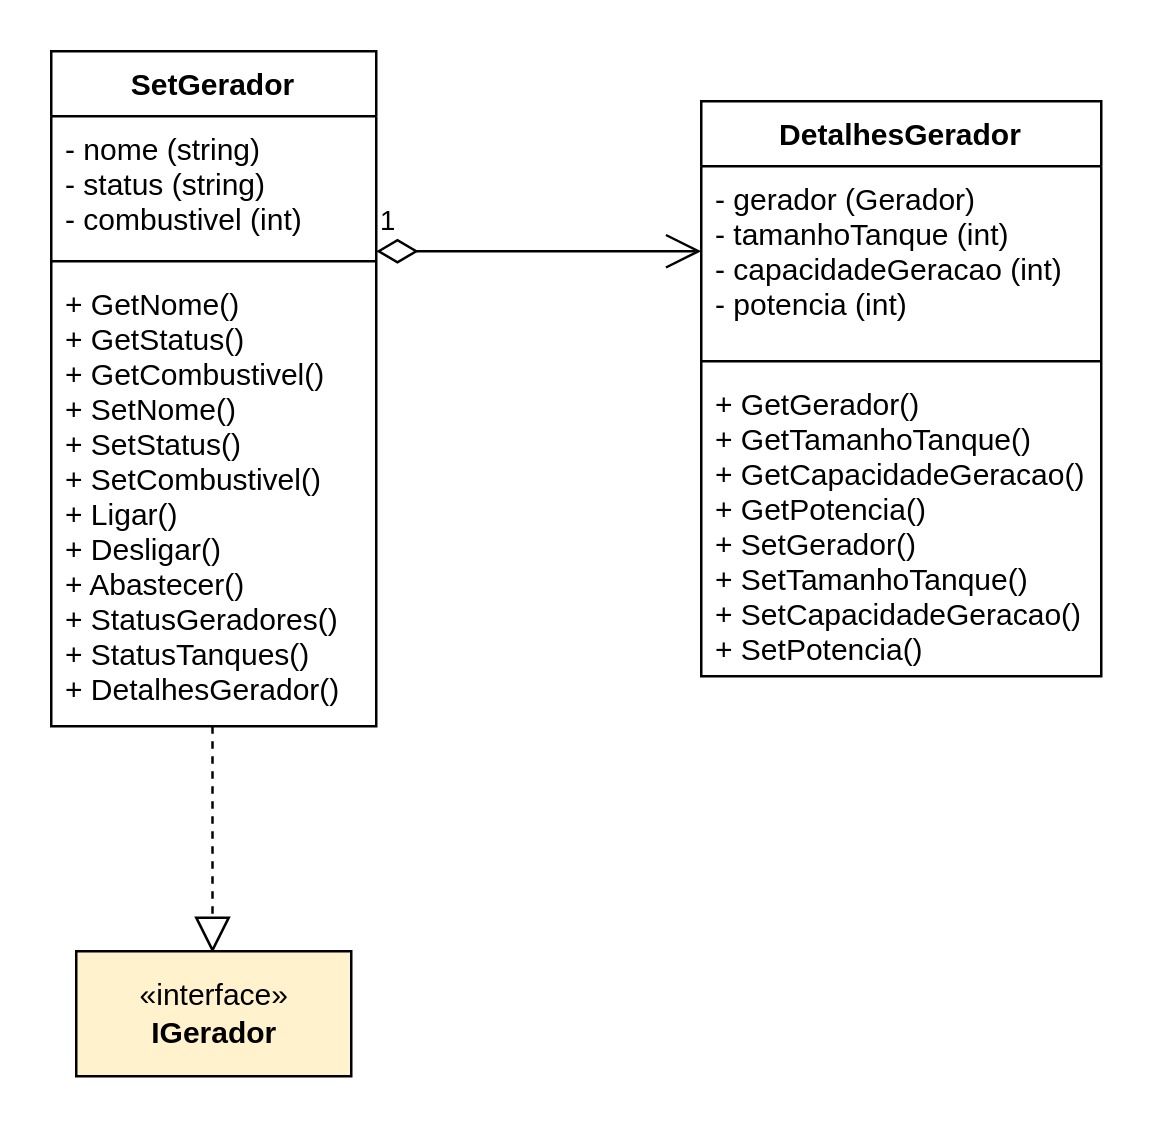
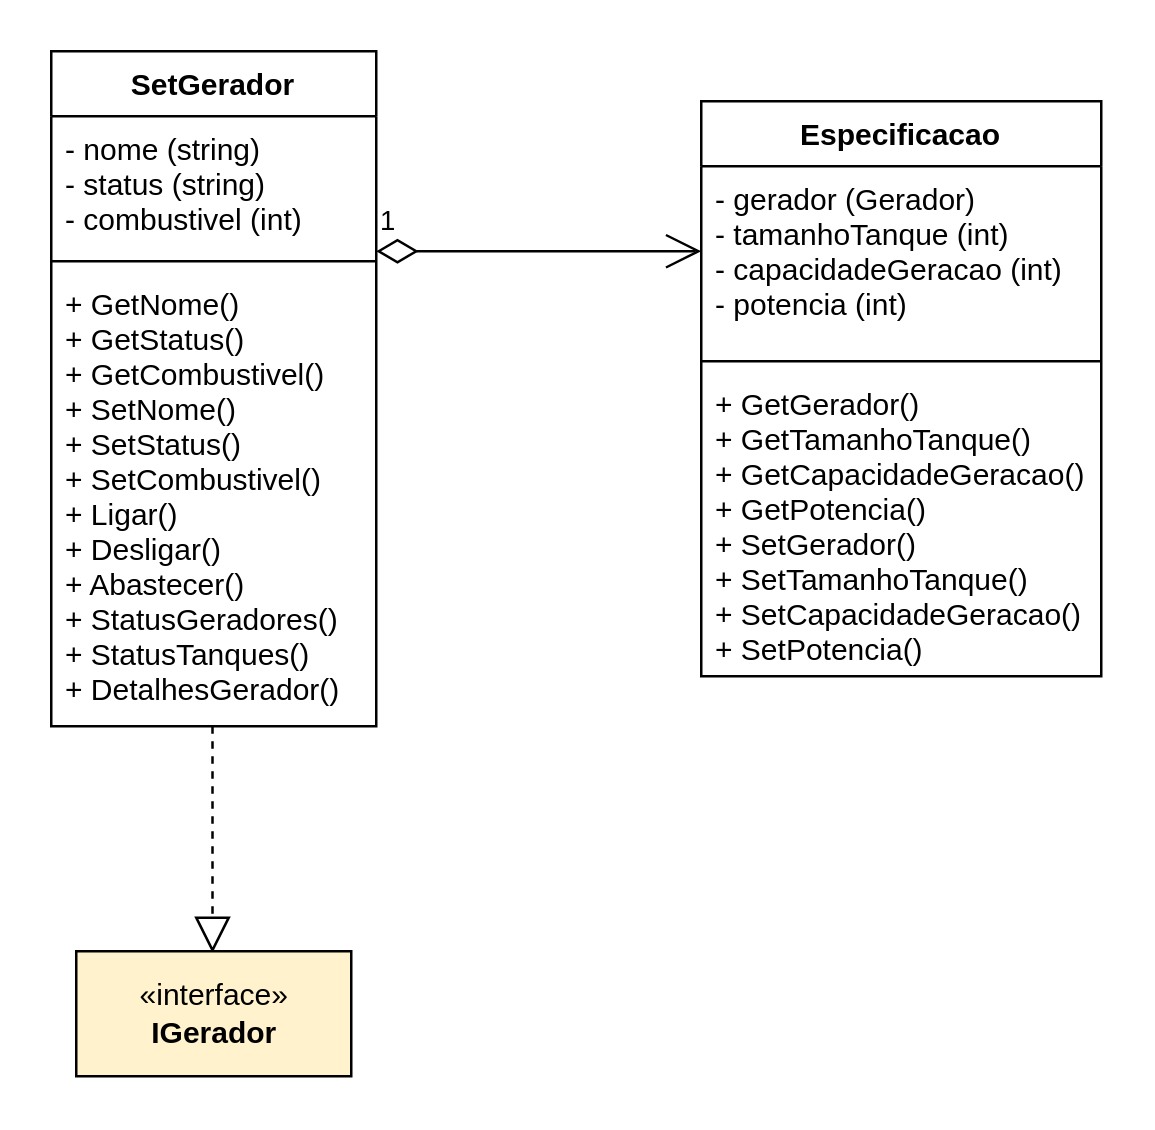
- <mxCell id="2" value="DetalhesGerador" style="swimlane;fontStyle=1;align=center;verticalAlign=top;childLayout=stackLayout;horizontal=1;startSize=26;horizontalStack=0;resizeParent=1;resizeParentMax=0;resizeLast=0;collapsible=1;marginBottom=0;" vertex="1" parent="1"><mxGeometry x="280" y="40" width="160" height="230" as="geometry" /></mxCell>
+ <mxCell id="2" value="Especificacao" style="swimlane;fontStyle=1;align=center;verticalAlign=top;childLayout=stackLayout;horizontal=1;startSize=26;horizontalStack=0;resizeParent=1;resizeParentMax=0;resizeLast=0;collapsible=1;marginBottom=0;" vertex="1" parent="1"><mxGeometry x="280" y="40" width="160" height="230" as="geometry" /></mxCell>
